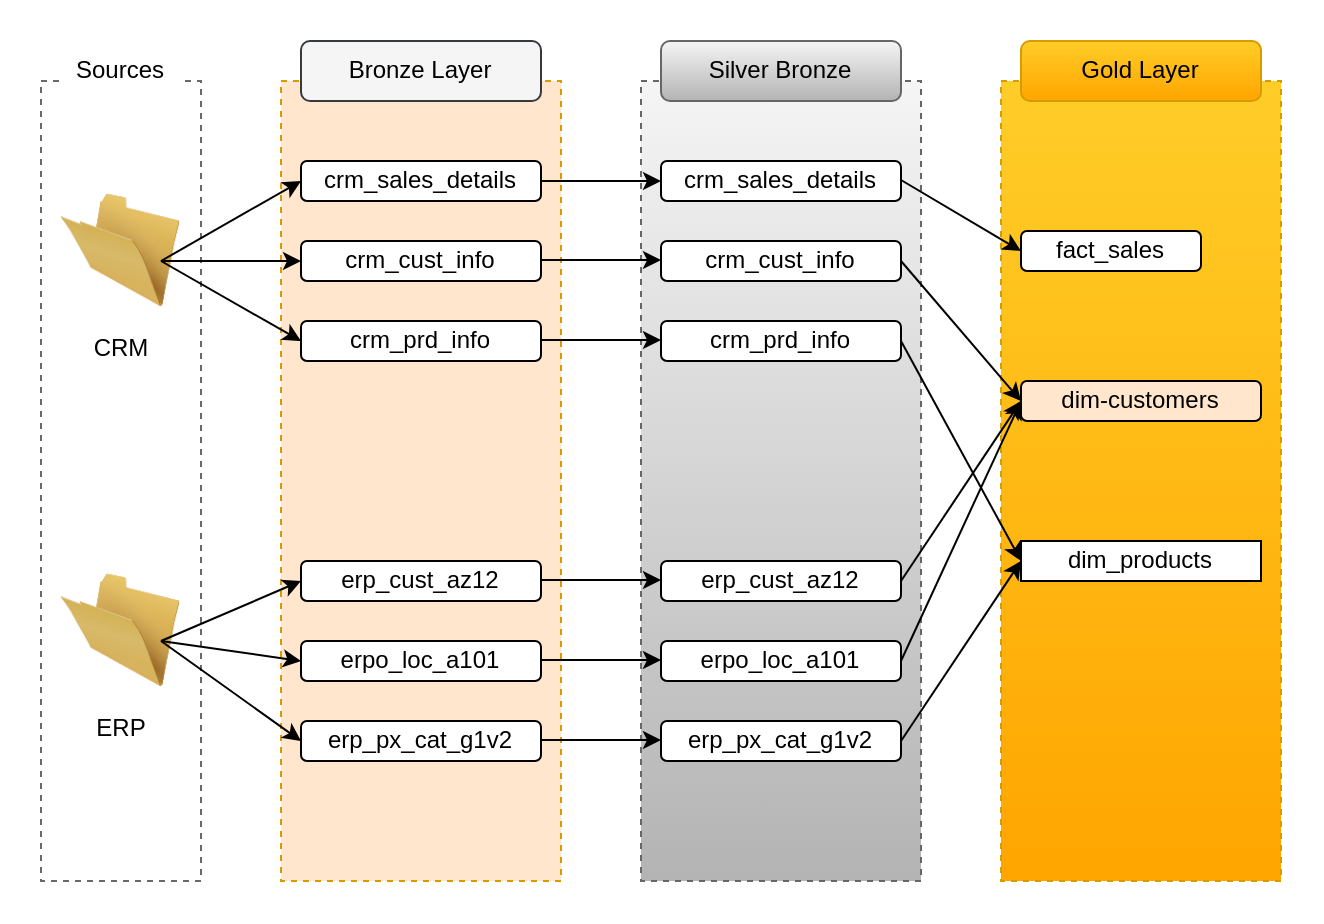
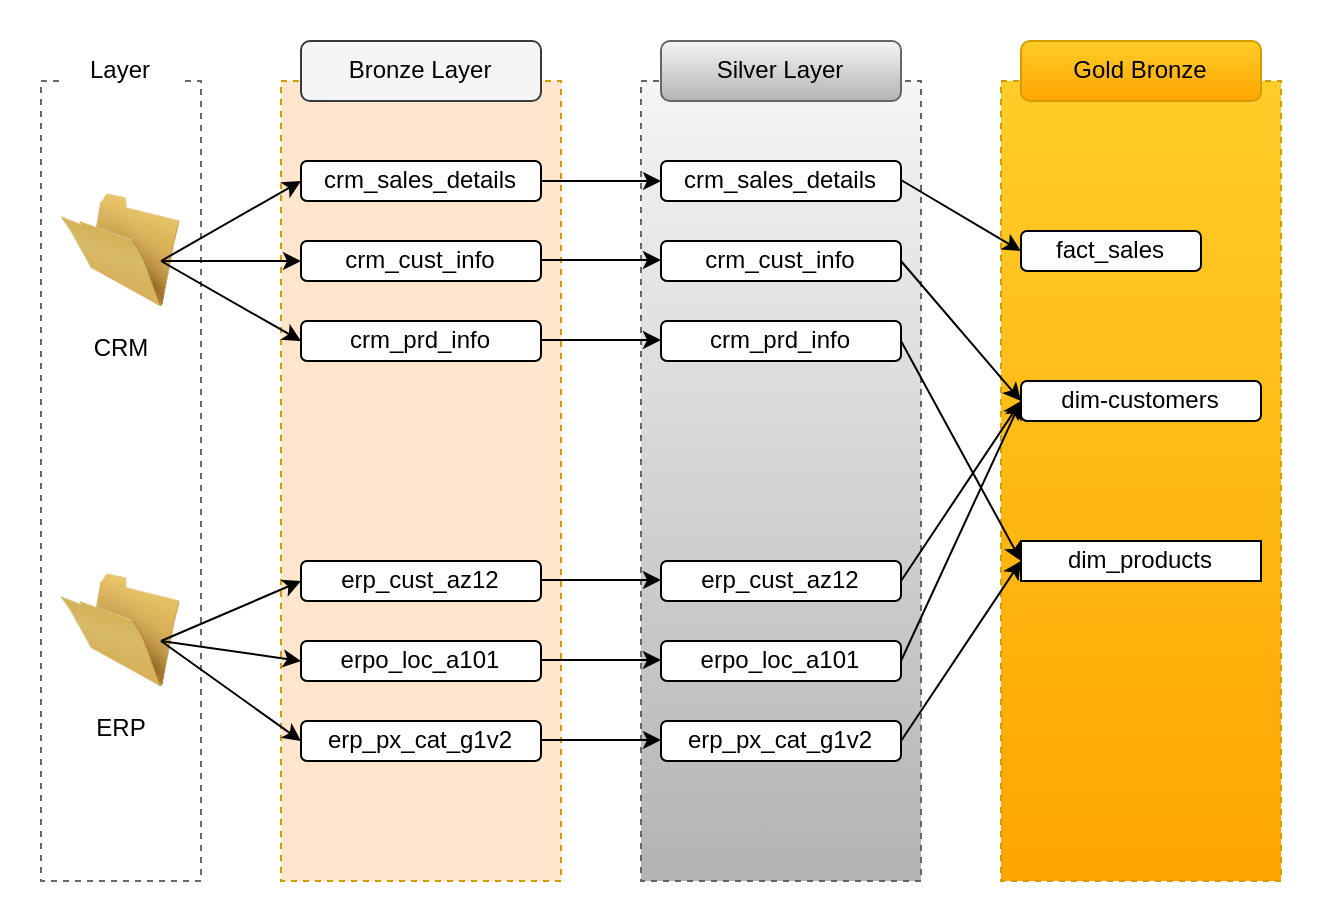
- <mxCell id="3" value="Sources" style="text;html=1;align=center;verticalAlign=middle;whiteSpace=wrap;rounded=0;fillColor=default;" parent="1" vertex="1"><mxGeometry x="30" y="20" width="60" height="30" as="geometry" /></mxCell>
+ <mxCell id="3" value="Layer" style="text;html=1;align=center;verticalAlign=middle;whiteSpace=wrap;rounded=0;fillColor=default;" parent="1" vertex="1"><mxGeometry x="30" y="20" width="60" height="30" as="geometry" /></mxCell>
- <mxCell id="16" value="Silver Bronze" style="rounded=1;whiteSpace=wrap;html=1;fillColor=#f5f5f5;gradientColor=#b3b3b3;strokeColor=#666666;" parent="1" vertex="1"><mxGeometry x="330" y="20" width="120" height="30" as="geometry" /></mxCell>
+ <mxCell id="16" value="Silver Layer" style="rounded=1;whiteSpace=wrap;html=1;fillColor=#f5f5f5;gradientColor=#b3b3b3;strokeColor=#666666;" parent="1" vertex="1"><mxGeometry x="330" y="20" width="120" height="30" as="geometry" /></mxCell>
- <mxCell id="17" value="Gold Layer" style="rounded=1;whiteSpace=wrap;html=1;fillColor=#ffcd28;gradientColor=#ffa500;strokeColor=#d79b00;" parent="1" vertex="1"><mxGeometry x="510" y="20" width="120" height="30" as="geometry" /></mxCell>
+ <mxCell id="17" value="Gold Bronze" style="rounded=1;whiteSpace=wrap;html=1;fillColor=#ffcd28;gradientColor=#ffa500;strokeColor=#d79b00;" parent="1" vertex="1"><mxGeometry x="510" y="20" width="120" height="30" as="geometry" /></mxCell>
- <mxCell id="37" value="dim-customers" style="rounded=1;whiteSpace=wrap;html=1;align=center;fillColor=#ffe6cc;" vertex="1" parent="1"><mxGeometry x="510" y="190" width="120" height="20" as="geometry" /></mxCell>
+ <mxCell id="37" value="dim-customers" style="rounded=1;whiteSpace=wrap;html=1;align=center;" vertex="1" parent="1"><mxGeometry x="510" y="190" width="120" height="20" as="geometry" /></mxCell>
